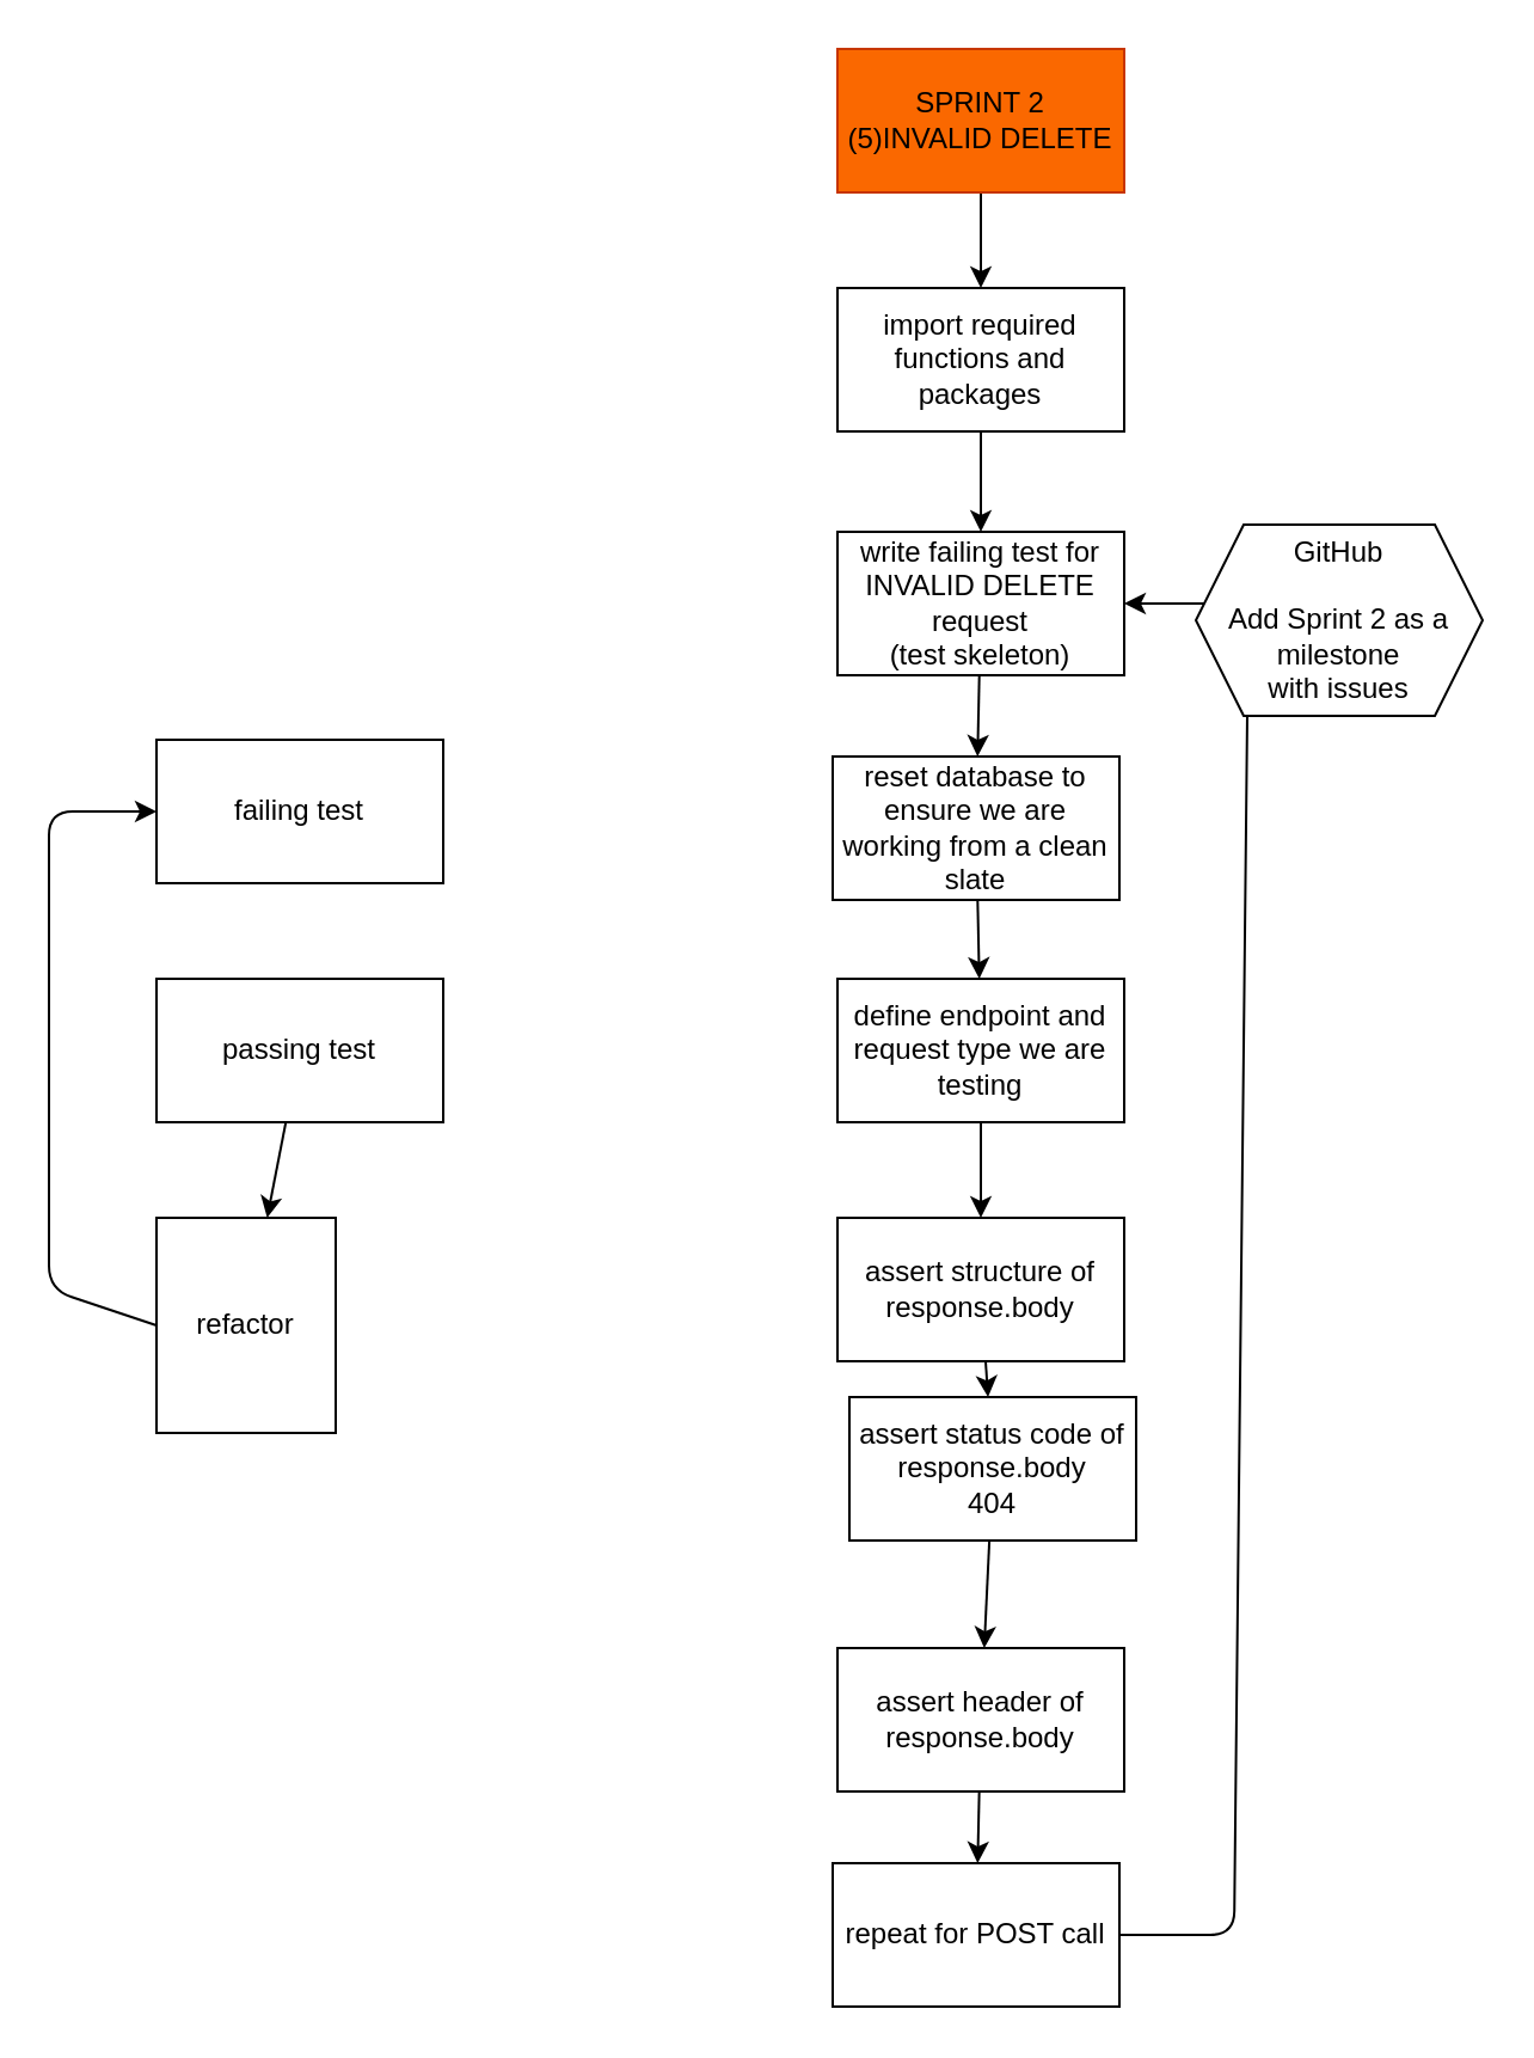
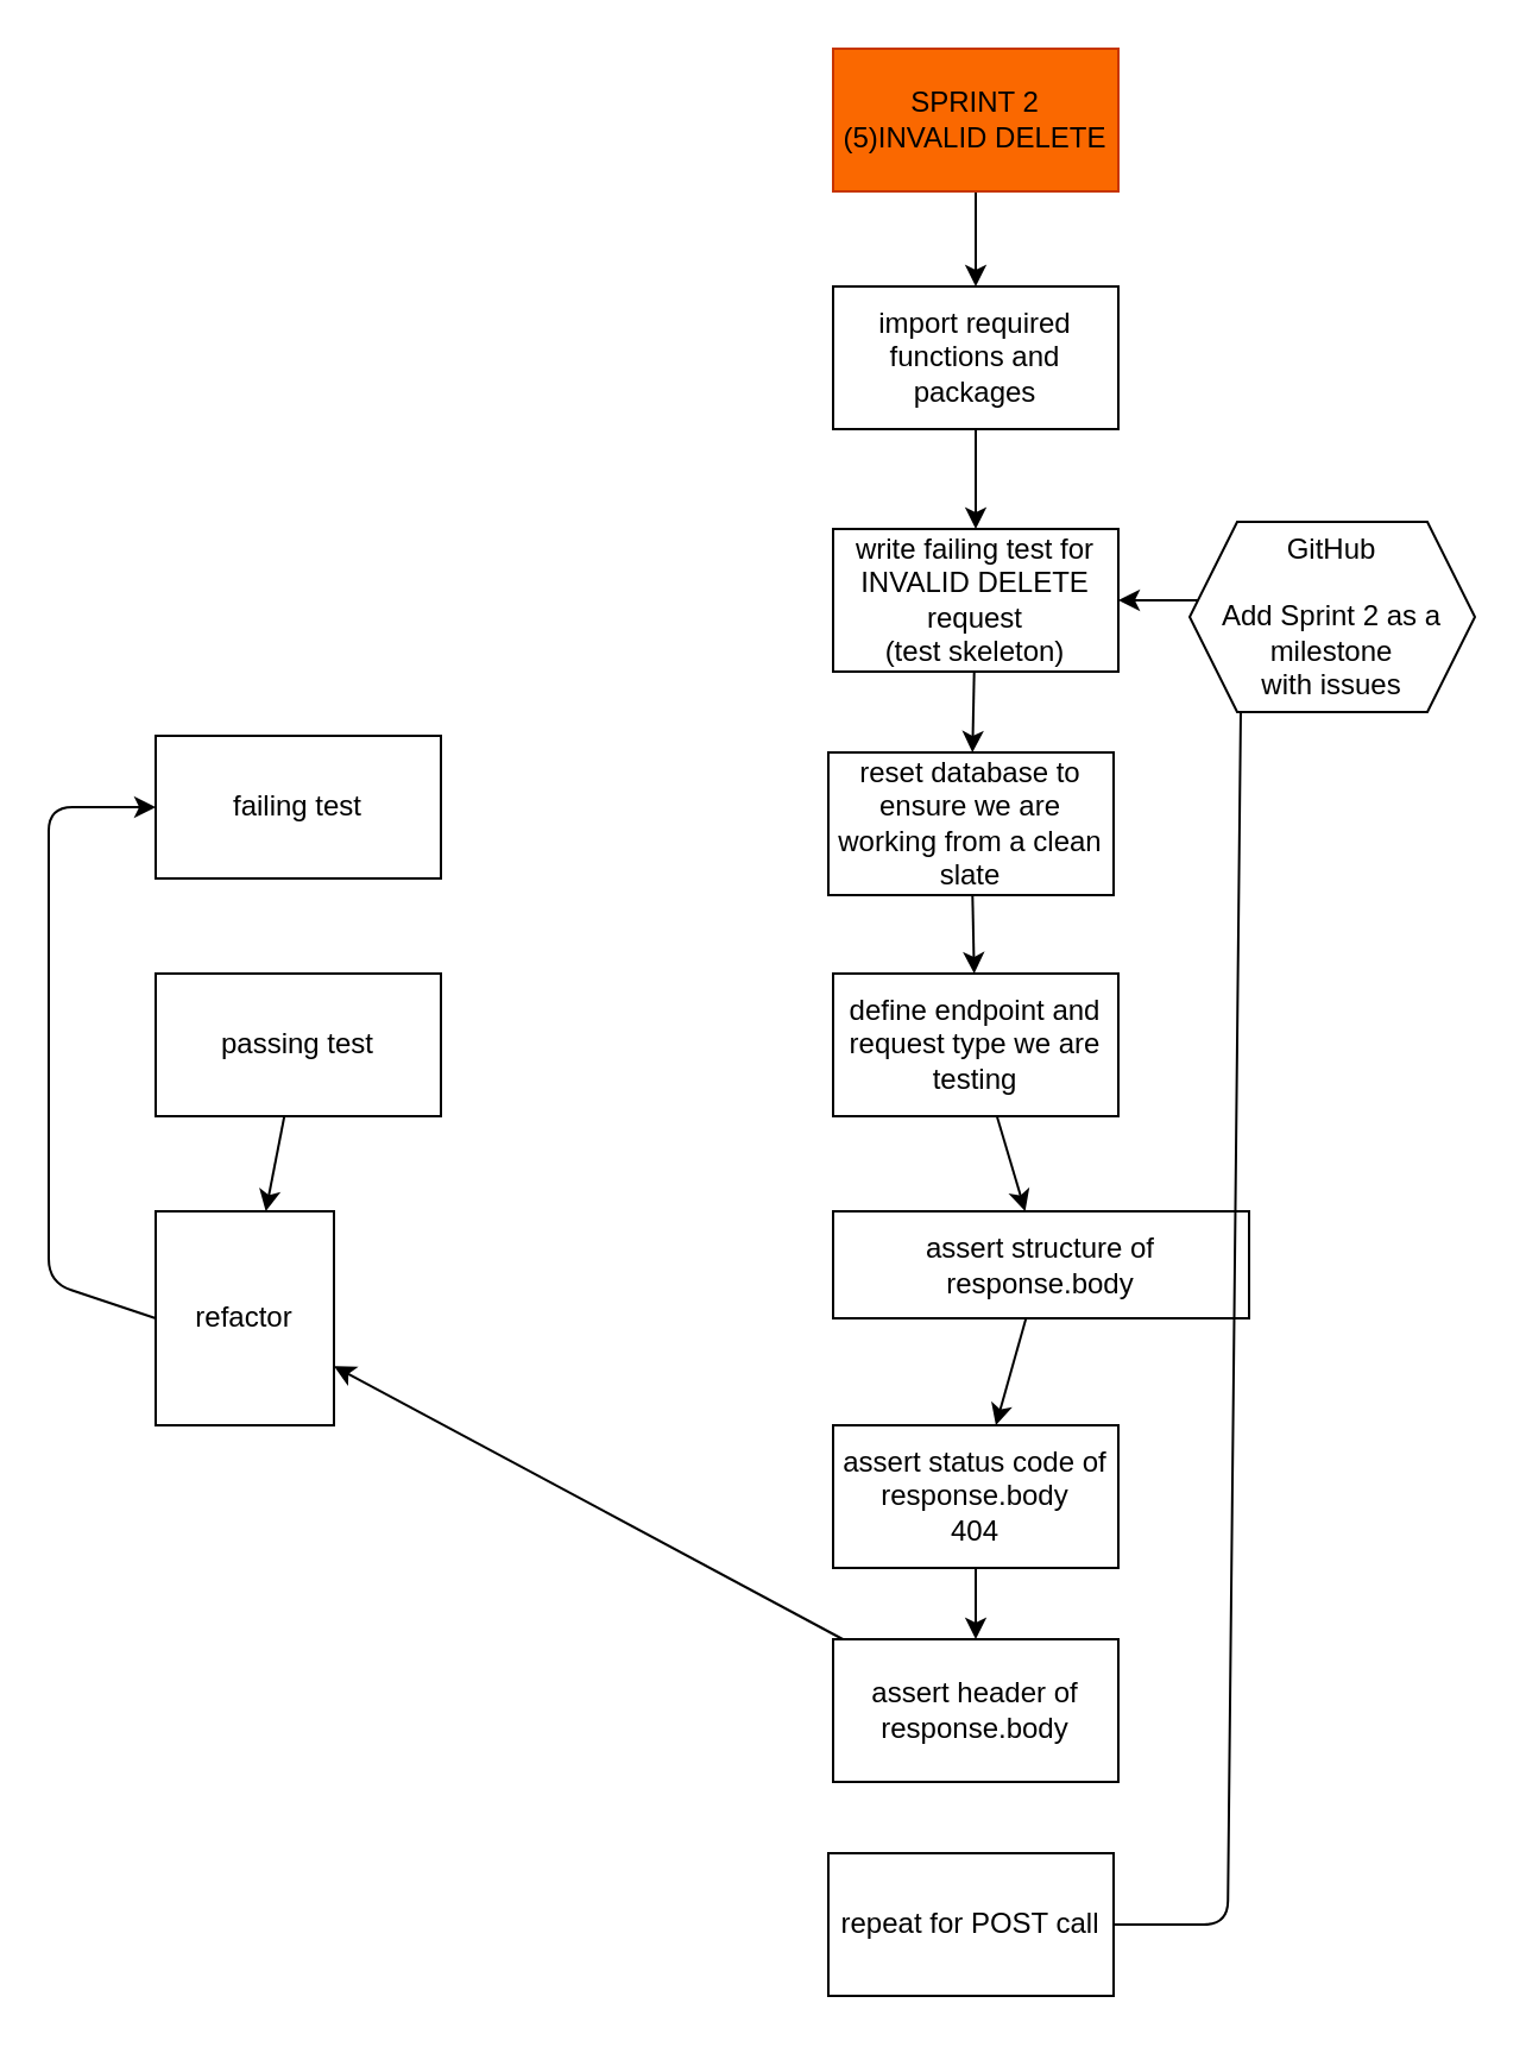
- <mxCell id="9" value="assert structure of response.body" style="whiteSpace=wrap;html=1;rounded=0;" vertex="1" parent="1"><mxGeometry x="350" y="509" width="120" height="60" as="geometry" /></mxCell>
+ <mxCell id="9" value="assert structure of response.body" style="whiteSpace=wrap;html=1;rounded=0;" vertex="1" parent="1"><mxGeometry x="350" y="509" width="175" height="45" as="geometry" /></mxCell>
- <mxCell id="11" value="assert status code of response.body&lt;br&gt;404" style="rounded=0;whiteSpace=wrap;html=1;" vertex="1" parent="1"><mxGeometry x="355" y="584" width="120" height="60" as="geometry" /></mxCell>
+ <mxCell id="11" value="assert status code of response.body&lt;br&gt;404" style="rounded=0;whiteSpace=wrap;html=1;" vertex="1" parent="1"><mxGeometry x="350" y="599" width="120" height="60" as="geometry" /></mxCell>
- <mxCell id="12" value="" style="edgeStyle=none;html=1;" edge="1" parent="1" source="13" target="18"><mxGeometry relative="1" as="geometry" /></mxCell>
+ <mxCell id="12" value="" style="edgeStyle=none;html=1;" edge="1" parent="1" source="13" target="23"><mxGeometry relative="1" as="geometry" /></mxCell>
